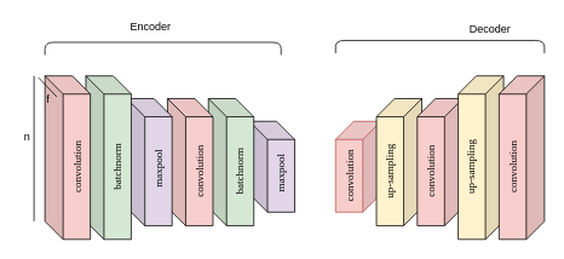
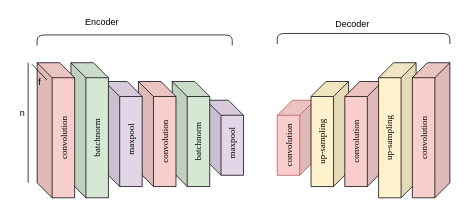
- <mxCell id="15" value="Encoder" style="text;html=1;align=center;verticalAlign=middle;resizable=0;points=[];autosize=1;strokeColor=none;" vertex="1" parent="1"><mxGeometry x="137" y="20" width="56" height="18" as="geometry" /></mxCell>
+ <mxCell id="15" value="Encoder" style="text;html=1;align=center;verticalAlign=middle;resizable=0;points=[];autosize=1;strokeColor=none;" vertex="1" parent="1"><mxGeometry x="107" y="20" width="56" height="18" as="geometry" /></mxCell>
- <mxCell id="16" value="Decoder" style="text;html=1;align=center;verticalAlign=middle;resizable=0;points=[];autosize=1;strokeColor=none;" vertex="1" parent="1"><mxGeometry x="510" y="23" width="57" height="18" as="geometry" /></mxCell>
+ <mxCell id="16" value="Decoder" style="text;html=1;align=center;verticalAlign=middle;resizable=0;points=[];autosize=1;strokeColor=none;" vertex="1" parent="1"><mxGeometry x="440" y="23" width="57" height="18" as="geometry" /></mxCell>
